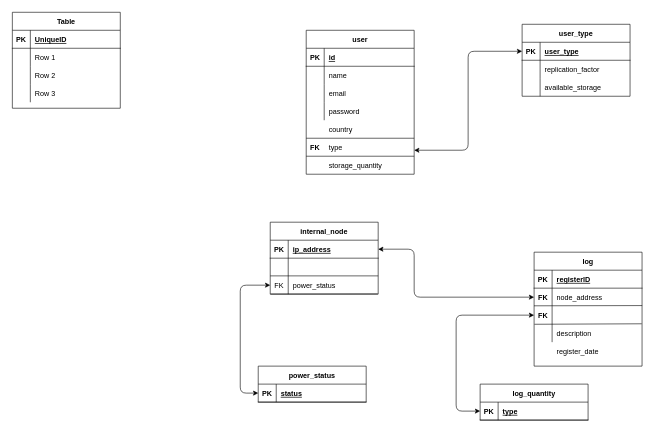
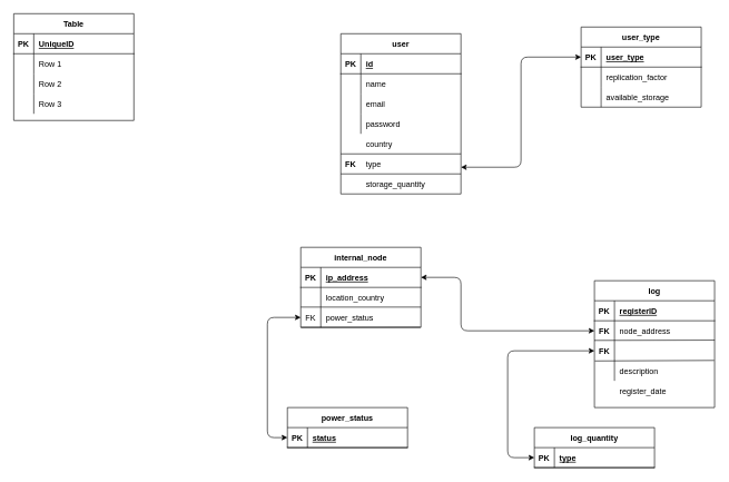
+ <mxCell id="66" value="location_country" style="shape=partialRectangle;connectable=0;fillColor=none;top=0;left=0;bottom=0;right=0;align=left;spacingLeft=6;overflow=hidden;" vertex="1" parent="64"><mxGeometry x="30" width="150" height="30" as="geometry" /></mxCell>
